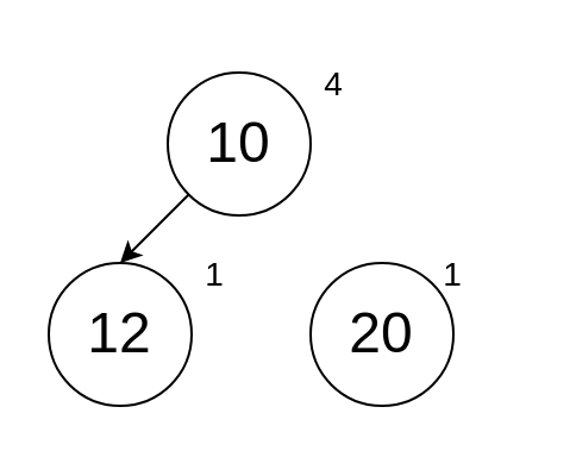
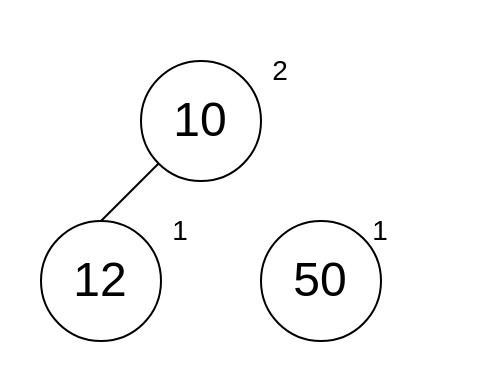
- <mxCell id="4" value="4" style="text;html=1;strokeColor=none;fillColor=none;align=center;verticalAlign=middle;whiteSpace=wrap;rounded=0;fontSize=14;" vertex="1" parent="1"><mxGeometry x="110" y="20" width="60" height="30" as="geometry" /></mxCell>
+ <mxCell id="4" value="2" style="text;html=1;strokeColor=none;fillColor=none;align=center;verticalAlign=middle;whiteSpace=wrap;rounded=0;fontSize=14;" vertex="1" parent="1"><mxGeometry x="110" y="20" width="60" height="30" as="geometry" /></mxCell>
- <mxCell id="2" style="edgeStyle=none;rounded=0;orthogonalLoop=1;jettySize=auto;html=1;exitX=0;exitY=1;exitDx=0;exitDy=0;entryX=0.5;entryY=0;entryDx=0;entryDy=0;fontSize=14;" edge="1" parent="1" source="3" target="5"><mxGeometry relative="1" as="geometry" /></mxCell>
+ <mxCell id="2" style="edgeStyle=none;rounded=0;orthogonalLoop=1;jettySize=auto;html=1;exitX=0;exitY=1;exitDx=0;exitDy=0;entryX=0.5;entryY=0;entryDx=0;entryDy=0;fontSize=14;endArrow=none;" edge="1" parent="1" source="3" target="5"><mxGeometry relative="1" as="geometry" /></mxCell>
- <mxCell id="7" value="&lt;font style=&quot;font-size: 24px&quot;&gt;20&lt;/font&gt;" style="ellipse;whiteSpace=wrap;html=1;aspect=fixed;" vertex="1" parent="1"><mxGeometry x="130" y="110" width="60" height="60" as="geometry" /></mxCell>
+ <mxCell id="7" value="&lt;font style=&quot;font-size: 24px&quot;&gt;50&lt;/font&gt;" style="ellipse;whiteSpace=wrap;html=1;aspect=fixed;" vertex="1" parent="1"><mxGeometry x="130" y="110" width="60" height="60" as="geometry" /></mxCell>
